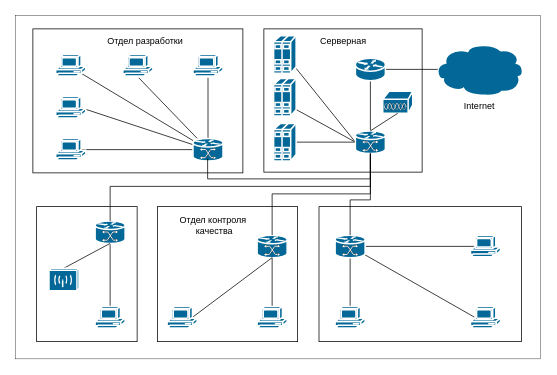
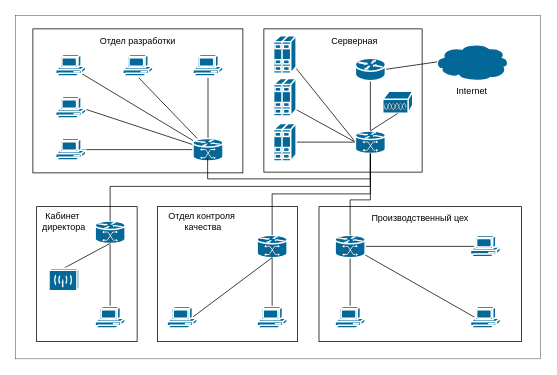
- <mxCell id="36" value="Отдел разработки" style="text;html=1;strokeColor=none;fillColor=none;align=center;verticalAlign=middle;whiteSpace=wrap;rounded=0;" parent="1" vertex="1"><mxGeometry x="133" y="44" width="120" height="20" as="geometry" /></mxCell>
+ <mxCell id="36" value="Отдел разработки" style="text;html=1;strokeColor=none;fillColor=none;align=center;verticalAlign=middle;whiteSpace=wrap;rounded=0;" parent="1" vertex="1"><mxGeometry x="123" y="44" width="120" height="20" as="geometry" /></mxCell>
- <mxCell id="50" value="Серверная" style="text;html=1;strokeColor=none;fillColor=none;align=center;verticalAlign=middle;whiteSpace=wrap;rounded=0;" parent="40" vertex="1"><mxGeometry x="52.5" y="6" width="106" height="20" as="geometry" /></mxCell>
+ <mxCell id="50" value="Серверная" style="text;html=1;strokeColor=none;fillColor=none;align=center;verticalAlign=middle;whiteSpace=wrap;rounded=0;" parent="40" vertex="1"><mxGeometry x="67.5" y="6" width="106" height="20" as="geometry" /></mxCell>
- <mxCell id="7" value="Internet" style="shape=mxgraph.cisco.storage.cloud;sketch=0;html=1;pointerEvents=1;dashed=0;fillColor=#036897;strokeColor=#ffffff;strokeWidth=2;verticalLabelPosition=bottom;verticalAlign=top;align=center;outlineConnect=0;" parent="1" vertex="1"><mxGeometry x="578" y="57" width="120" height="70" as="geometry" /></mxCell>
+ <mxCell id="7" value="Internet" style="shape=mxgraph.cisco.storage.cloud;sketch=0;html=1;pointerEvents=1;dashed=0;fillColor=#036897;strokeColor=#ffffff;strokeWidth=2;verticalLabelPosition=bottom;verticalAlign=top;align=center;outlineConnect=0;" parent="1" vertex="1"><mxGeometry x="578" y="57" width="100" height="50" as="geometry" /></mxCell>
+ <mxCell id="37" value="Производственный цех" style="text;html=1;strokeColor=none;fillColor=none;align=center;verticalAlign=middle;whiteSpace=wrap;rounded=0;" parent="1" vertex="1"><mxGeometry x="486" y="281" width="147" height="20" as="geometry" /></mxCell>
+ <mxCell id="34" value="Кабинет&amp;nbsp;&lt;div&gt;директора&lt;/div&gt;" style="text;html=1;strokeColor=none;fillColor=none;align=center;verticalAlign=middle;whiteSpace=wrap;rounded=0;" parent="1" vertex="1"><mxGeometry x="48" y="285" width="73" height="20" as="geometry" /></mxCell>
- <mxCell id="35" value="Отдел контроля&lt;br&gt;&amp;nbsp;качества" style="text;html=1;strokeColor=none;fillColor=none;align=center;verticalAlign=middle;whiteSpace=wrap;rounded=0;" parent="1" vertex="1"><mxGeometry x="237" y="290" width="93" height="20" as="geometry" /></mxCell>
+ <mxCell id="35" value="Отдел контроля&lt;br&gt;&amp;nbsp;качества" style="text;html=1;strokeColor=none;fillColor=none;align=center;verticalAlign=middle;whiteSpace=wrap;rounded=0;" parent="1" vertex="1"><mxGeometry x="222" y="285" width="93" height="20" as="geometry" /></mxCell>
